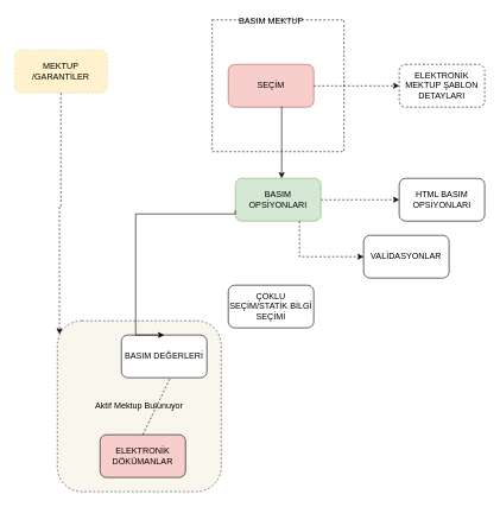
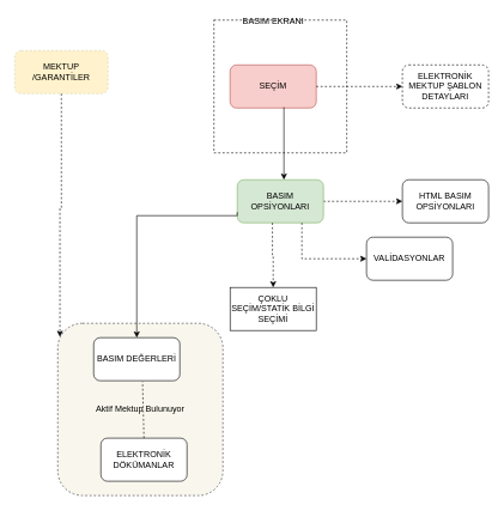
- <mxCell id="21" value="BASIM MEKTUP" style="text;html=1;align=center;verticalAlign=middle;resizable=0;points=[];autosize=1;" vertex="1" parent="1"><mxGeometry x="330" y="20" width="100" height="20" as="geometry" /></mxCell>
+ <mxCell id="21" value="BASIM EKRANI" style="text;html=1;align=center;verticalAlign=middle;resizable=0;points=[];autosize=1;" vertex="1" parent="1"><mxGeometry x="330" y="20" width="100" height="20" as="geometry" /></mxCell>
+ <mxCell id="9" value="" style="edgeStyle=orthogonalEdgeStyle;rounded=0;orthogonalLoop=1;jettySize=auto;html=1;dashed=1;exitX=0.408;exitY=1;exitDx=0;exitDy=0;exitPerimeter=0;" parent="1" source="7" target="12" edge="1"><mxGeometry relative="1" as="geometry" /></mxCell>
- <mxCell id="12" value="ÇOKLU SEÇİM/STATİK BİLGİ SEÇİMİ" style="rounded=1;whiteSpace=wrap;html=1;" parent="1" vertex="1"><mxGeometry x="320" y="400" width="120" height="60" as="geometry" /></mxCell>
+ <mxCell id="12" value="ÇOKLU SEÇİM/STATİK BİLGİ SEÇİMİ" style="whiteSpace=wrap;html=1;rounded=0;" parent="1" vertex="1"><mxGeometry x="320" y="400" width="120" height="60" as="geometry" /></mxCell>
- <mxCell id="16" value="BASIM DEĞERLERİ" style="rounded=1;whiteSpace=wrap;html=1;" parent="1" vertex="1"><mxGeometry x="170" y="470" width="120" height="60" as="geometry" /></mxCell>
+ <mxCell id="16" value="BASIM DEĞERLERİ" style="rounded=1;whiteSpace=wrap;html=1;" parent="1" vertex="1"><mxGeometry x="130" y="470" width="120" height="60" as="geometry" /></mxCell>
- <mxCell id="19" value="ELEKTRONİK DÖKÜMANLAR" style="rounded=1;whiteSpace=wrap;html=1;fillColor=#f8cecc;" parent="1" vertex="1"><mxGeometry x="140" y="610" width="120" height="60" as="geometry" /></mxCell>
+ <mxCell id="19" value="ELEKTRONİK DÖKÜMANLAR" style="rounded=1;whiteSpace=wrap;html=1;" parent="1" vertex="1"><mxGeometry x="140" y="610" width="120" height="60" as="geometry" /></mxCell>
